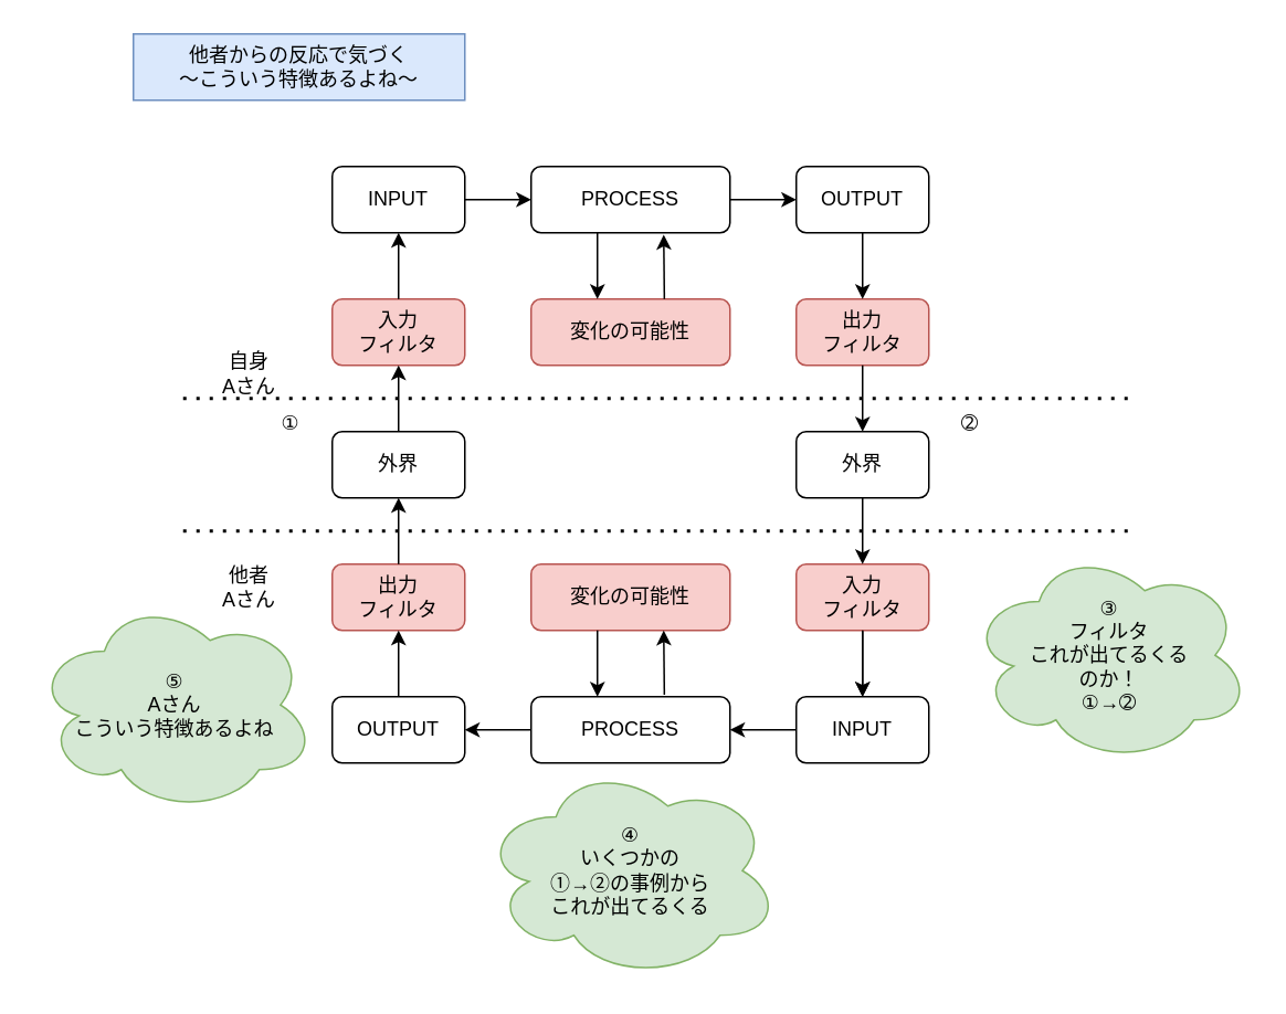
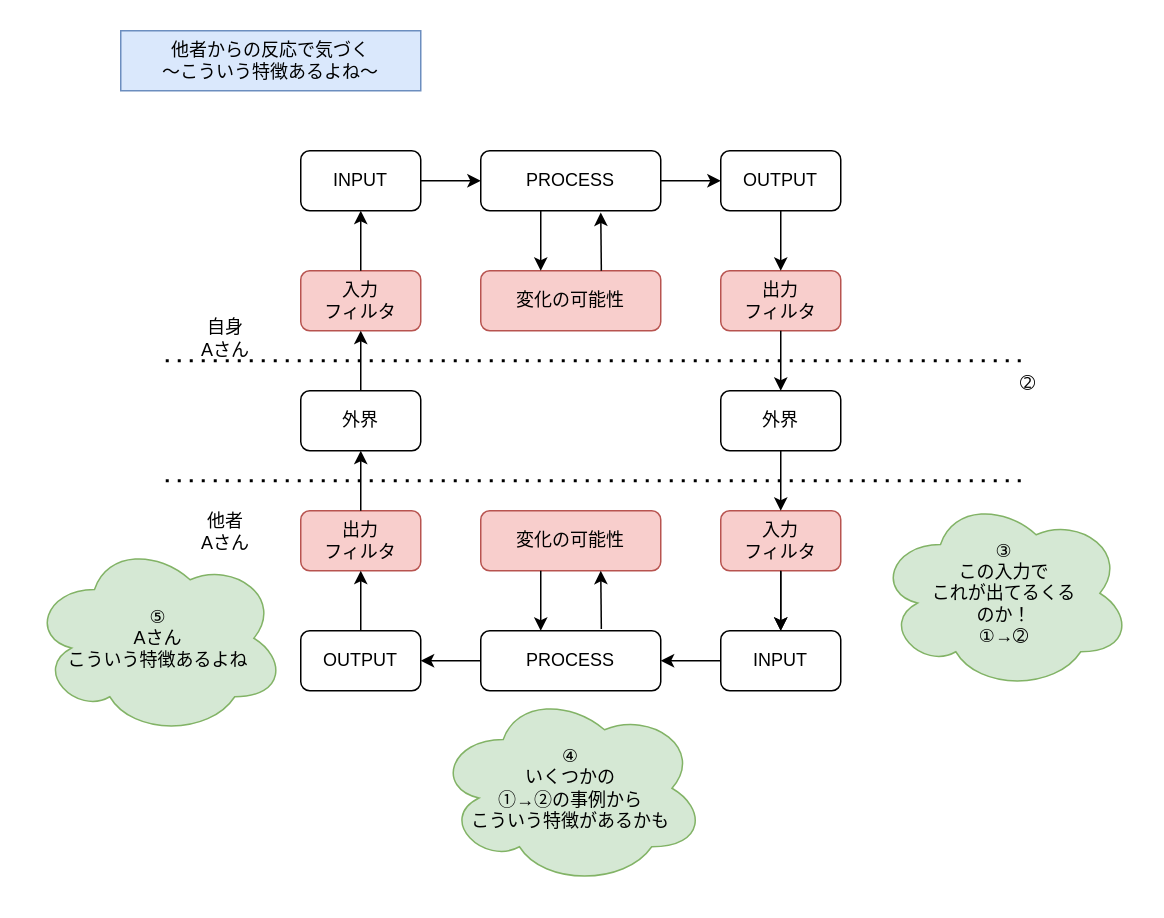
- <mxCell id="40" value="①" style="text;html=1;align=center;verticalAlign=middle;whiteSpace=wrap;rounded=0;" vertex="1" parent="1"><mxGeometry x="150" y="240" width="50" height="30" as="geometry" /></mxCell>
- <mxCell id="41" value="➁" style="text;html=1;align=center;verticalAlign=middle;whiteSpace=wrap;rounded=0;" vertex="1" parent="1"><mxGeometry x="560" y="240" width="50" height="30" as="geometry" /></mxCell>
+ <mxCell id="41" value="➁" style="text;html=1;align=center;verticalAlign=middle;whiteSpace=wrap;rounded=0;" vertex="1" parent="1"><mxGeometry x="660" y="240" width="50" height="30" as="geometry" /></mxCell>
- <mxCell id="30" value="&lt;div&gt;③&lt;/div&gt;フィルタ&lt;div&gt;これが出てるくる&lt;/div&gt;&lt;div&gt;のか！&lt;/div&gt;&lt;div&gt;①→➁&lt;/div&gt;" style="ellipse;shape=cloud;whiteSpace=wrap;html=1;fillColor=#d5e8d4;strokeColor=#82b366;" vertex="1" parent="1"><mxGeometry x="584" y="330" width="170" height="130" as="geometry" /></mxCell>
+ <mxCell id="30" value="&lt;div&gt;③&lt;/div&gt;この入力で&lt;div&gt;これが出てるくる&lt;/div&gt;&lt;div&gt;のか！&lt;/div&gt;&lt;div&gt;①→➁&lt;/div&gt;" style="ellipse;shape=cloud;whiteSpace=wrap;html=1;fillColor=#d5e8d4;strokeColor=#82b366;" vertex="1" parent="1"><mxGeometry x="584" y="330" width="170" height="130" as="geometry" /></mxCell>
- <mxCell id="39" value="&lt;div&gt;④&lt;/div&gt;いくつかの&lt;div&gt;①→➁の事例から&lt;/div&gt;&lt;div&gt;これが出てるくる&lt;/div&gt;" style="ellipse;shape=cloud;whiteSpace=wrap;html=1;fillColor=#d5e8d4;strokeColor=#82b366;" vertex="1" parent="1"><mxGeometry x="290" y="460" width="180" height="130" as="geometry" /></mxCell>
+ <mxCell id="39" value="&lt;div&gt;④&lt;/div&gt;いくつかの&lt;div&gt;①→➁の事例から&lt;/div&gt;&lt;div&gt;こういう特徴があるかも&lt;/div&gt;" style="ellipse;shape=cloud;whiteSpace=wrap;html=1;fillColor=#d5e8d4;strokeColor=#82b366;" vertex="1" parent="1"><mxGeometry x="290" y="460" width="180" height="130" as="geometry" /></mxCell>
